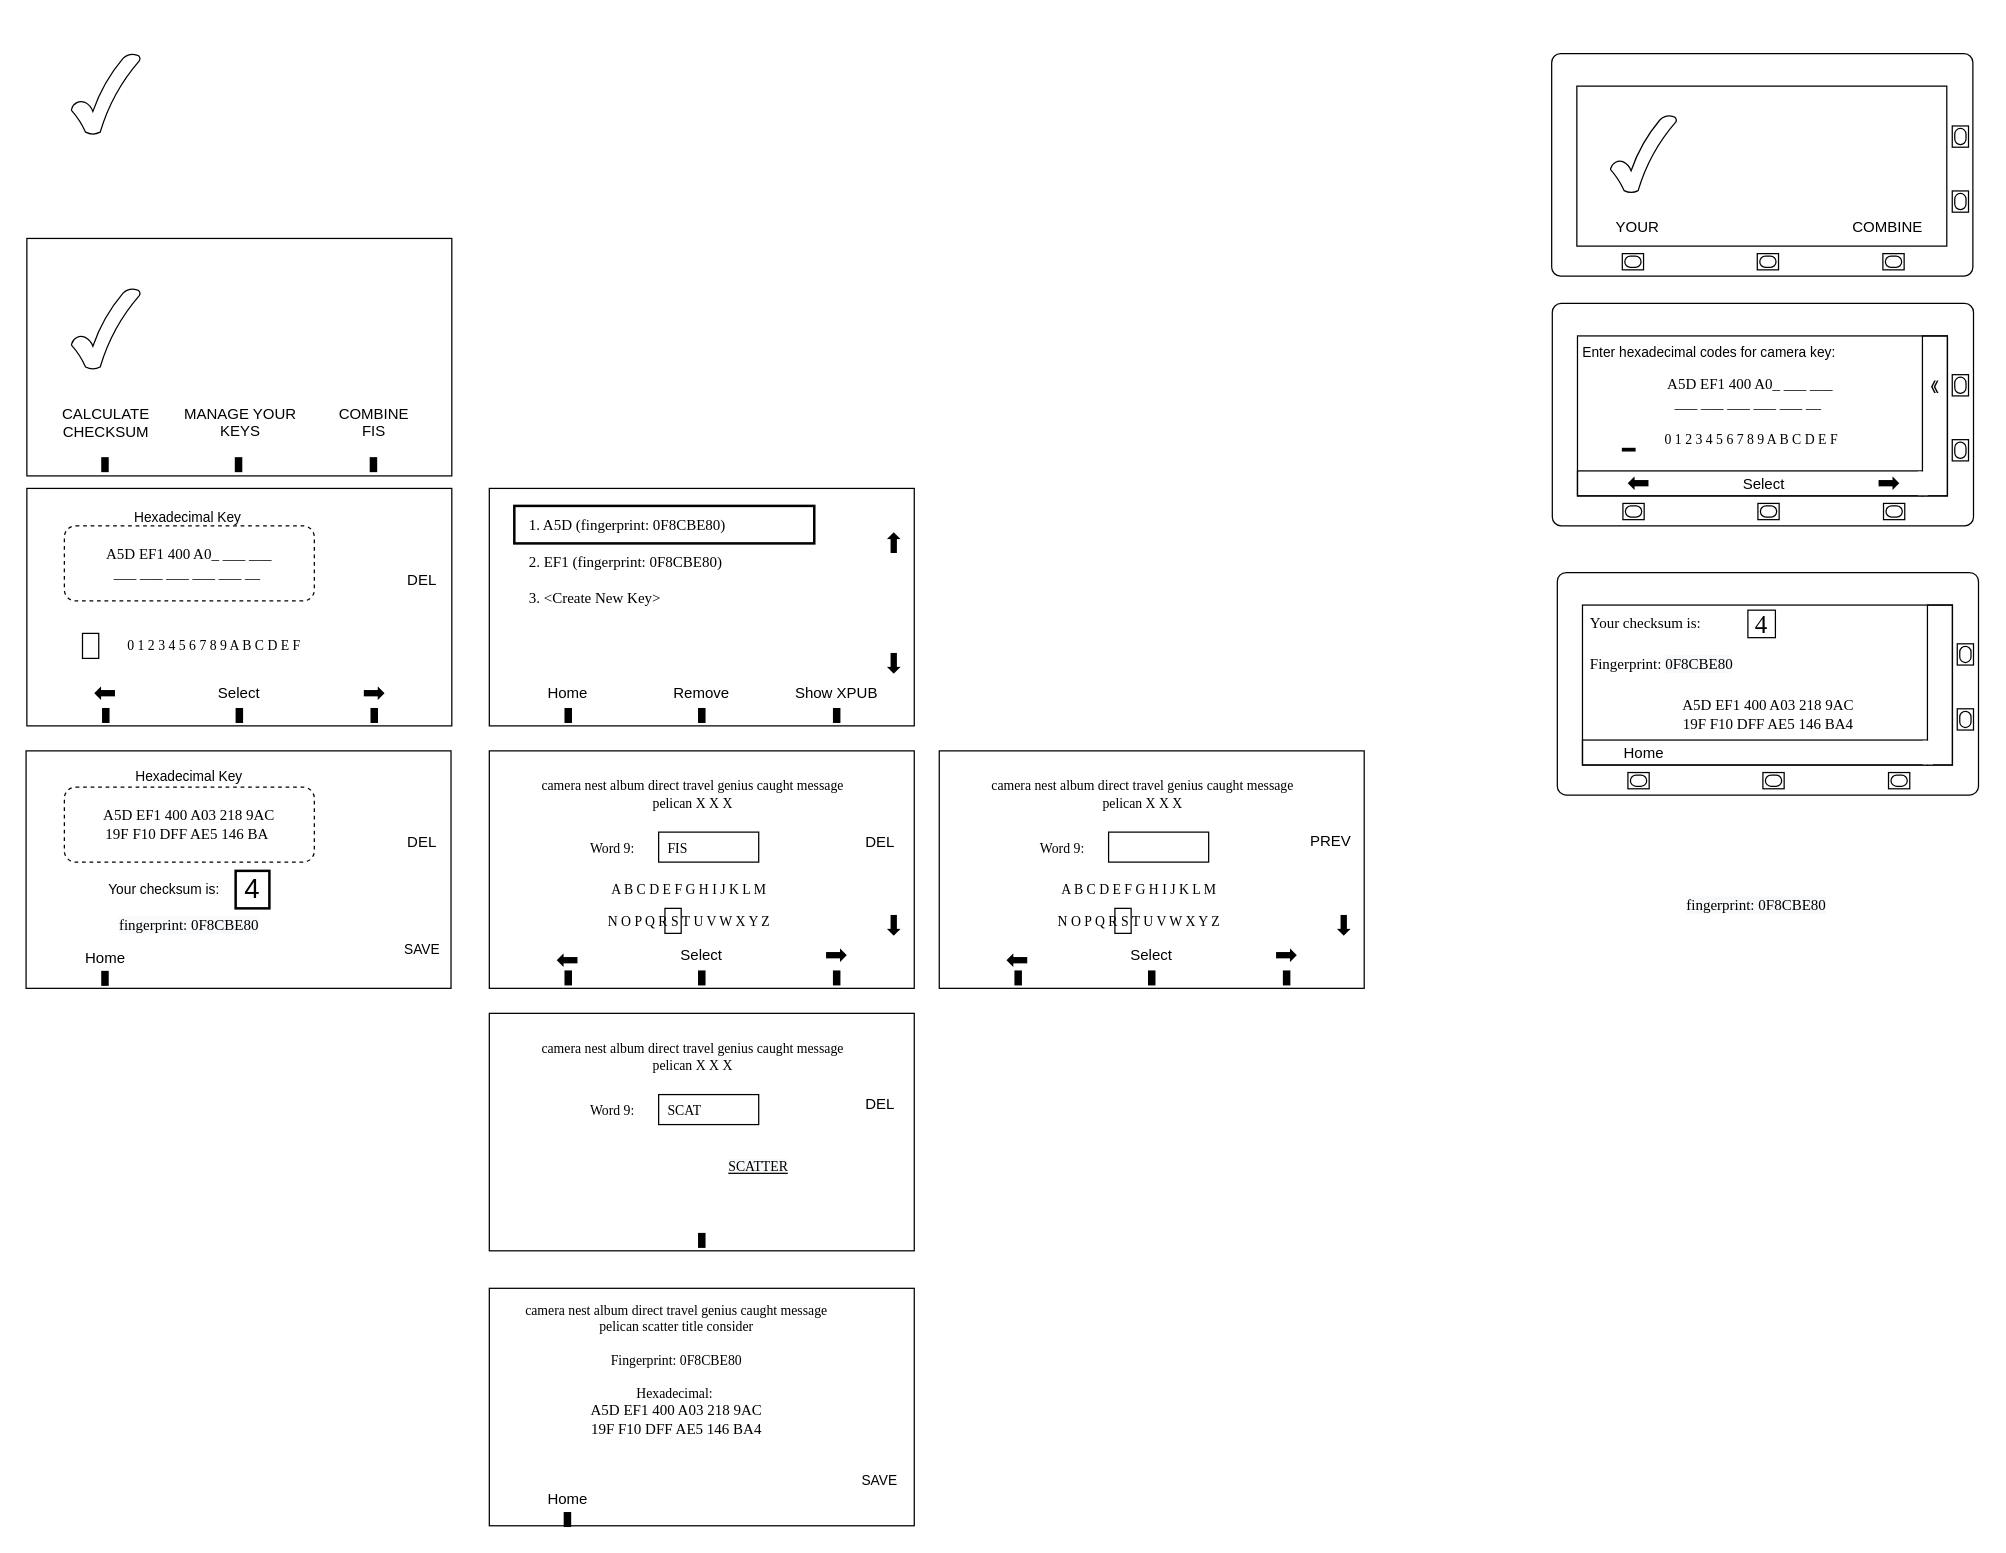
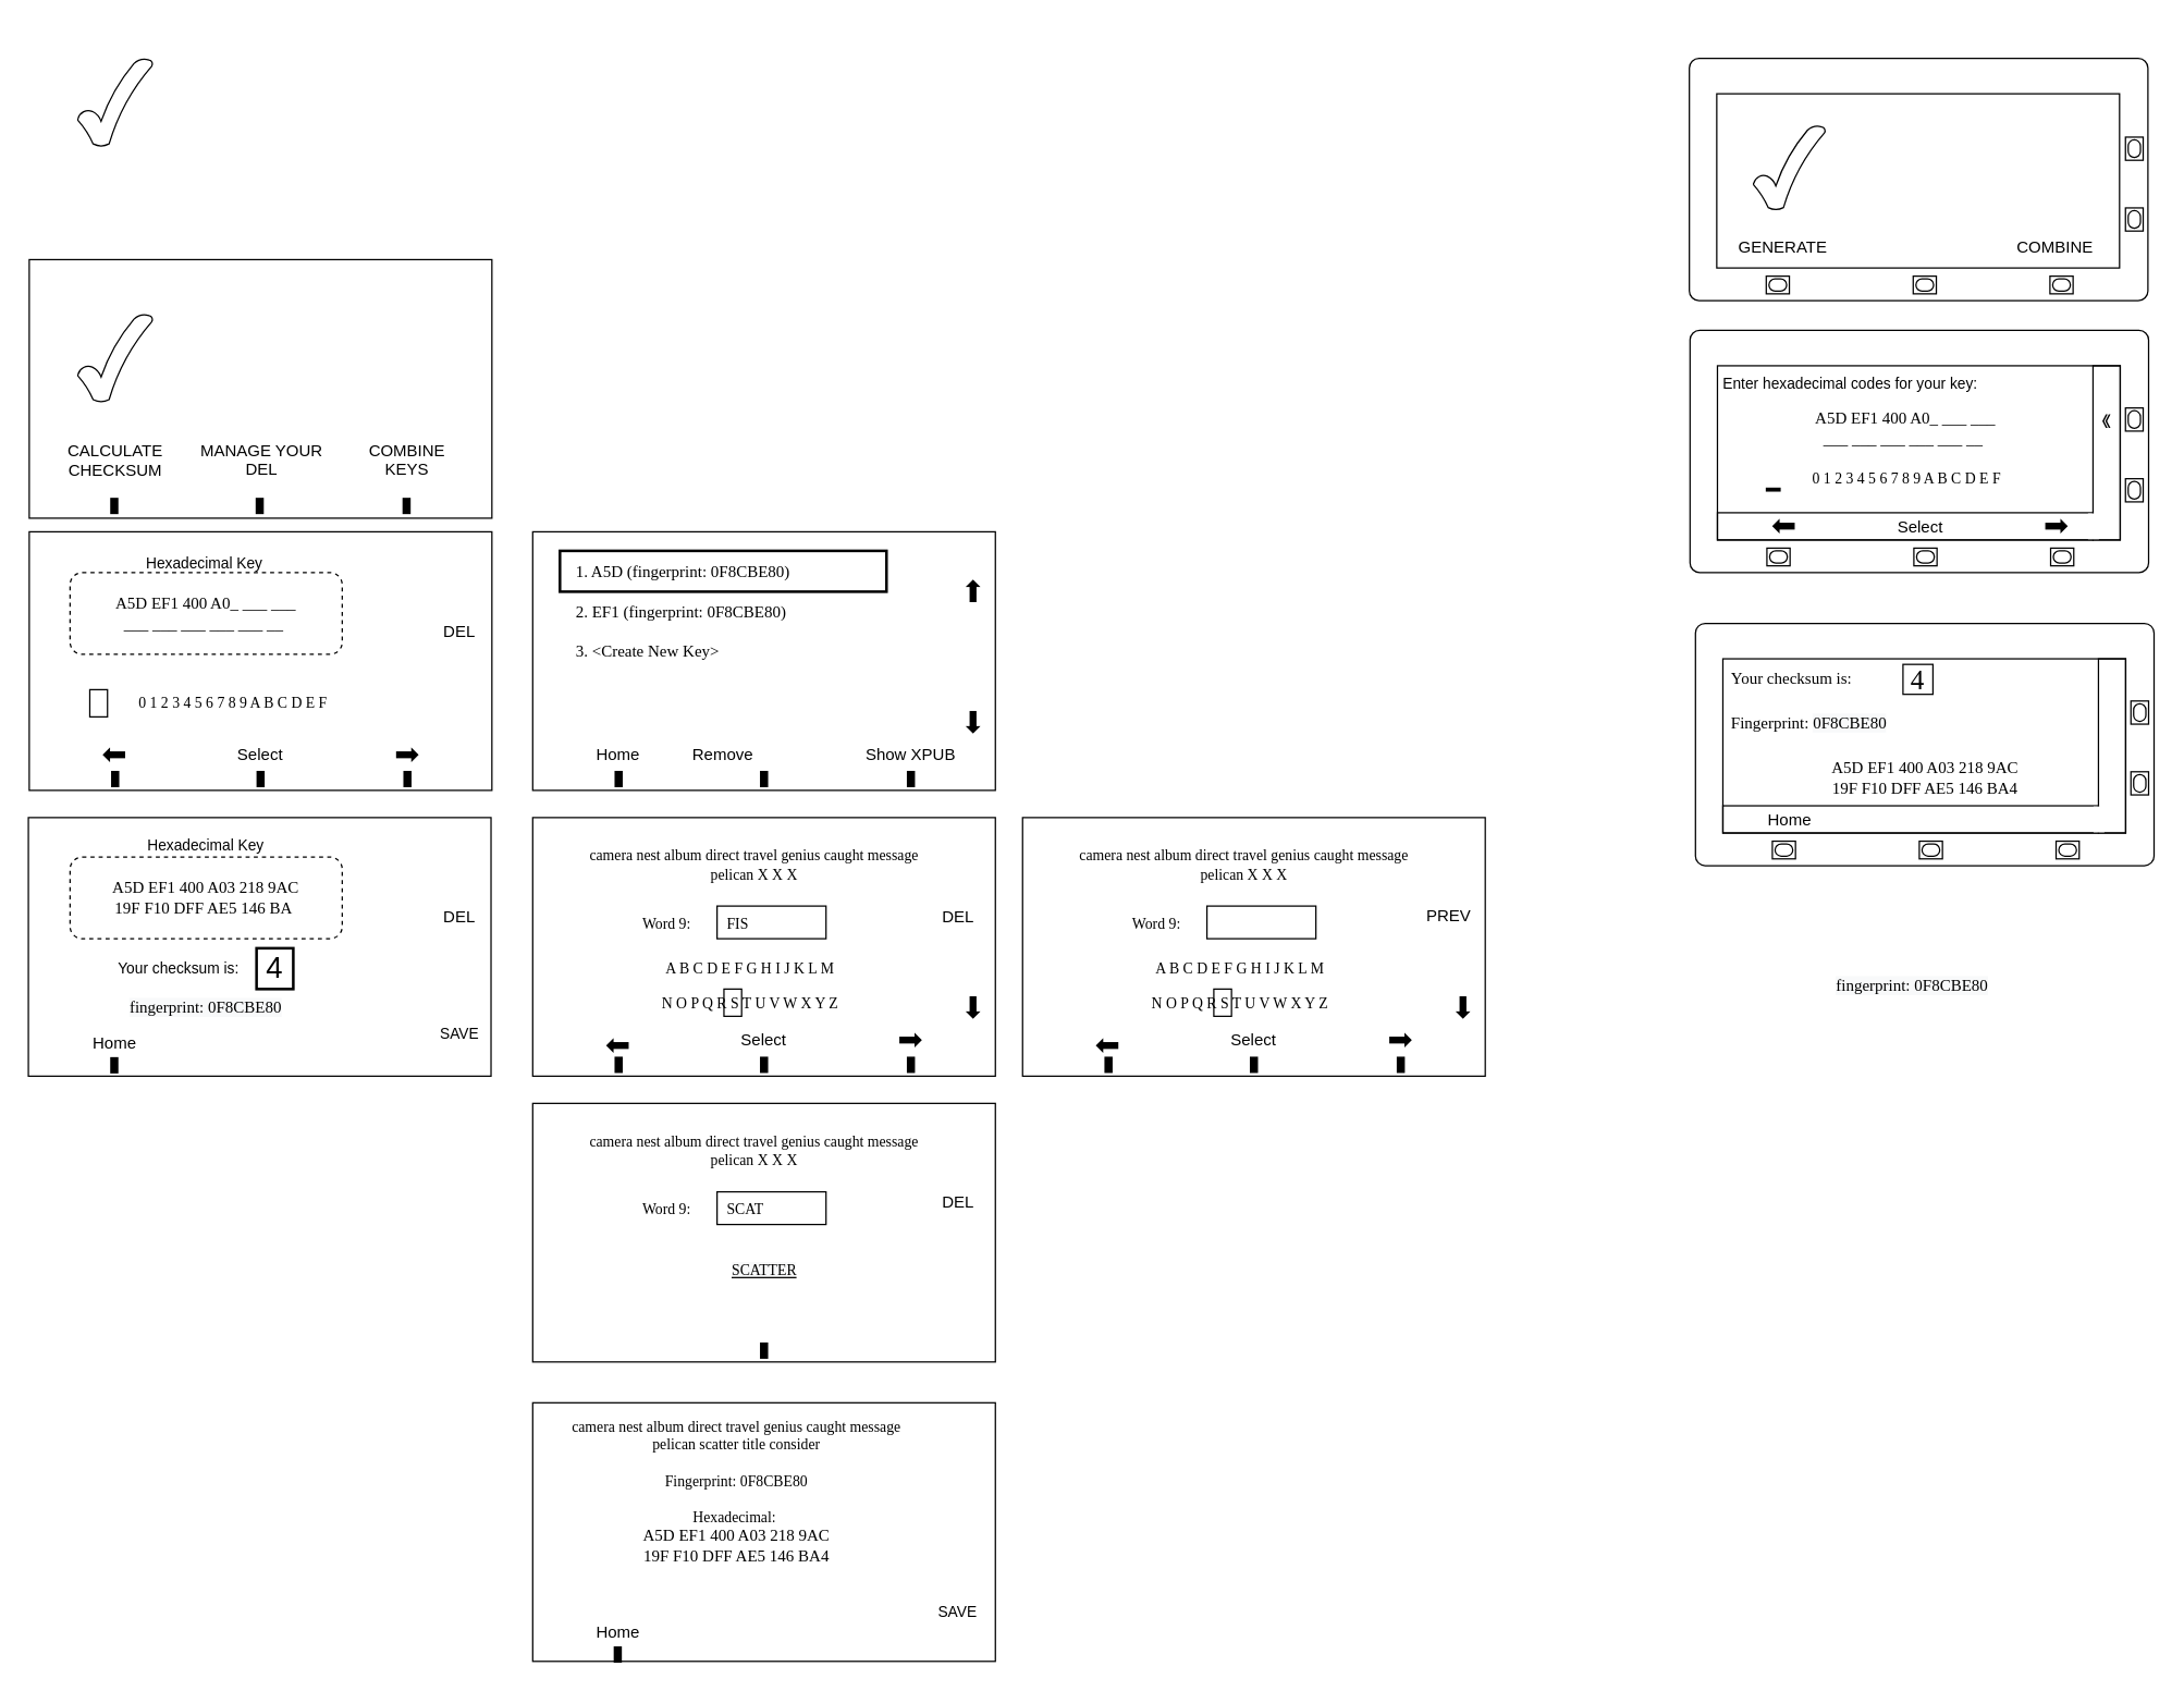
- <mxCell id="105" value="YOUR" style="text;html=1;strokeColor=none;fillColor=none;align=center;verticalAlign=middle;whiteSpace=wrap;rounded=0;" vertex="1" parent="1"><mxGeometry x="1261.14" y="166.14" width="98" height="30" as="geometry" /></mxCell>
+ <mxCell id="105" value="GENERATE" style="text;html=1;strokeColor=none;fillColor=none;align=center;verticalAlign=middle;whiteSpace=wrap;rounded=0;" vertex="1" parent="1"><mxGeometry x="1261.14" y="166.14" width="98" height="30" as="geometry" /></mxCell>
- <mxCell id="140" value="Enter hexadecimal codes for camera key:" style="text;html=1;strokeColor=none;fillColor=none;align=left;verticalAlign=top;whiteSpace=wrap;rounded=0;fontFamily=Helvetica;fontSize=11;spacing=2;" vertex="1" parent="1"><mxGeometry x="1263.5" y="268" width="271.5" height="32" as="geometry" /></mxCell>
+ <mxCell id="140" value="Enter hexadecimal codes for your key:" style="text;html=1;strokeColor=none;fillColor=none;align=left;verticalAlign=top;whiteSpace=wrap;rounded=0;fontFamily=Helvetica;fontSize=11;spacing=2;" vertex="1" parent="1"><mxGeometry x="1263.5" y="268" width="271.5" height="32" as="geometry" /></mxCell>
- <mxCell id="6" value="MANAGE YOUR&#10;KEYS" style="shape=image;verticalLabelPosition=bottom;labelBackgroundColor=default;verticalAlign=top;aspect=fixed;imageAspect=0;image=https://vectorified.com/image/key-icon-vector-16.jpg;" parent="1" vertex="1"><mxGeometry x="138.64" y="210" width="106.86" height="106.86" as="geometry" /></mxCell>
+ <mxCell id="6" value="MANAGE YOUR&#10;DEL" style="shape=image;verticalLabelPosition=bottom;labelBackgroundColor=default;verticalAlign=top;aspect=fixed;imageAspect=0;image=https://vectorified.com/image/key-icon-vector-16.jpg;" parent="1" vertex="1"><mxGeometry x="138.64" y="210" width="106.86" height="106.86" as="geometry" /></mxCell>
- <mxCell id="7" value="COMBINE&#10;FIS" style="shape=image;verticalLabelPosition=bottom;labelBackgroundColor=default;verticalAlign=top;aspect=fixed;imageAspect=0;image=https://static.thenounproject.com/png/156599-200.png;clipPath=inset(3% 5.5% 7.5% 5%);" parent="1" vertex="1"><mxGeometry x="245.5" y="210" width="106.86" height="106.86" as="geometry" /></mxCell>
+ <mxCell id="7" value="COMBINE&#10;KEYS" style="shape=image;verticalLabelPosition=bottom;labelBackgroundColor=default;verticalAlign=top;aspect=fixed;imageAspect=0;image=https://static.thenounproject.com/png/156599-200.png;clipPath=inset(3% 5.5% 7.5% 5%);" parent="1" vertex="1"><mxGeometry x="245.5" y="210" width="106.86" height="106.86" as="geometry" /></mxCell>
- <mxCell id="33" value="Remove" style="text;html=1;strokeColor=none;fillColor=none;align=center;verticalAlign=middle;whiteSpace=wrap;rounded=0;" parent="1" vertex="1"><mxGeometry x="541" y="546" width="40" height="16.67" as="geometry" /></mxCell>
+ <mxCell id="33" value="Remove" style="text;html=1;strokeColor=none;fillColor=none;align=center;verticalAlign=middle;whiteSpace=wrap;rounded=0;" parent="1" vertex="1"><mxGeometry x="511" y="546" width="40" height="16.67" as="geometry" /></mxCell>
- <mxCell id="79" value="&lt;span style=&quot;color: rgb(0, 0, 0); font-family: &amp;quot;Roboto Mono&amp;quot;; font-size: 11px; font-style: normal; font-variant-ligatures: normal; font-variant-caps: normal; font-weight: 400; letter-spacing: normal; orphans: 2; text-indent: 0px; text-transform: none; widows: 2; word-spacing: 0px; -webkit-text-stroke-width: 0px; background-color: rgb(248, 249, 250); float: none; display: inline !important;&quot;&gt;SCATTER&lt;/span&gt;" style="text;whiteSpace=wrap;html=1;fontSize=9;fontFamily=Roboto Mono;align=center;fontStyle=4" parent="1" vertex="1"><mxGeometry x="573.74" y="920" width="64.52" height="31" as="geometry" /></mxCell>
+ <mxCell id="79" value="&lt;span style=&quot;color: rgb(0, 0, 0); font-family: &amp;quot;Roboto Mono&amp;quot;; font-size: 11px; font-style: normal; font-variant-ligatures: normal; font-variant-caps: normal; font-weight: 400; letter-spacing: normal; orphans: 2; text-indent: 0px; text-transform: none; widows: 2; word-spacing: 0px; -webkit-text-stroke-width: 0px; background-color: rgb(248, 249, 250); float: none; display: inline !important;&quot;&gt;SCATTER&lt;/span&gt;" style="text;whiteSpace=wrap;html=1;fontSize=9;fontFamily=Roboto Mono;align=center;fontStyle=4" parent="1" vertex="1"><mxGeometry x="528.74" y="920" width="64.52" height="31" as="geometry" /></mxCell>
